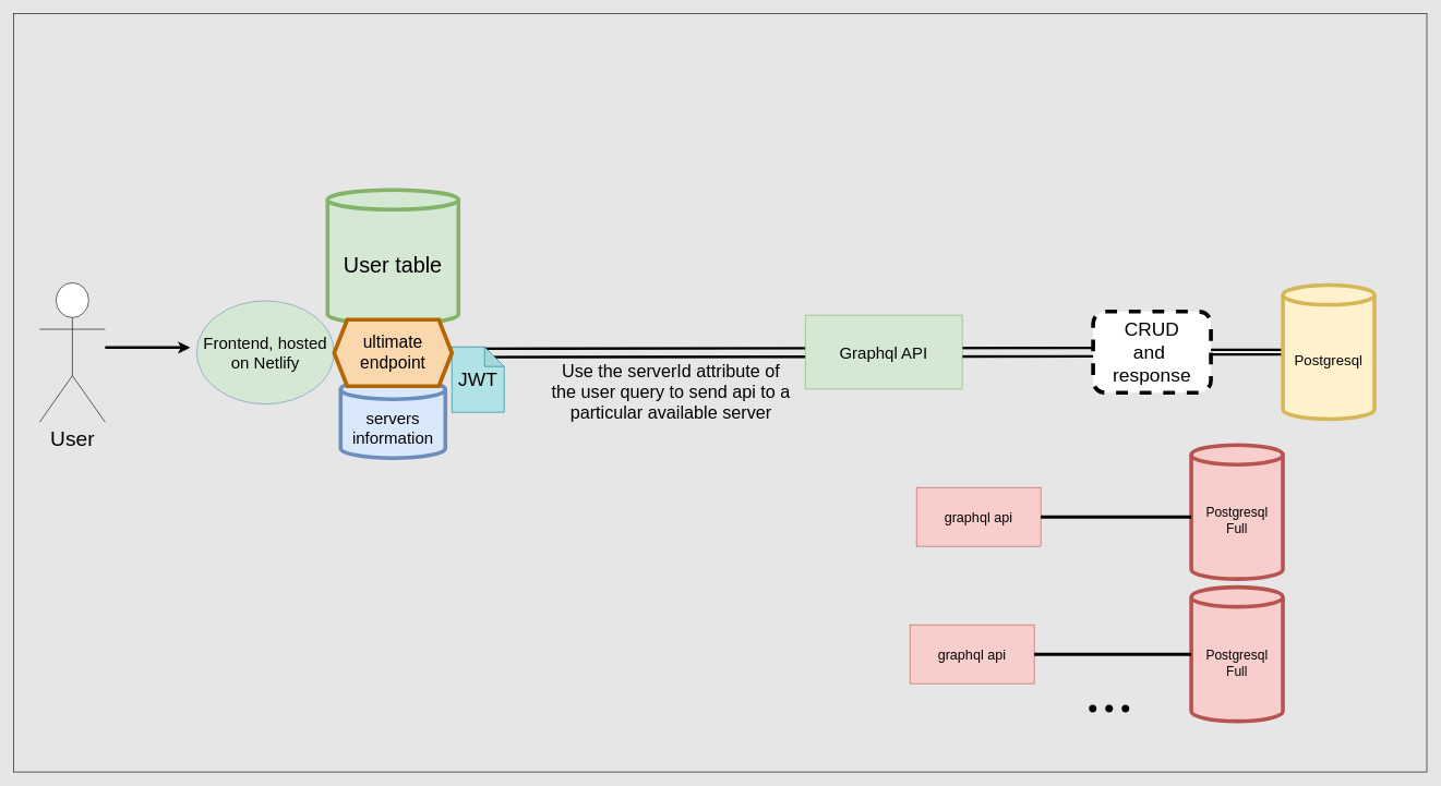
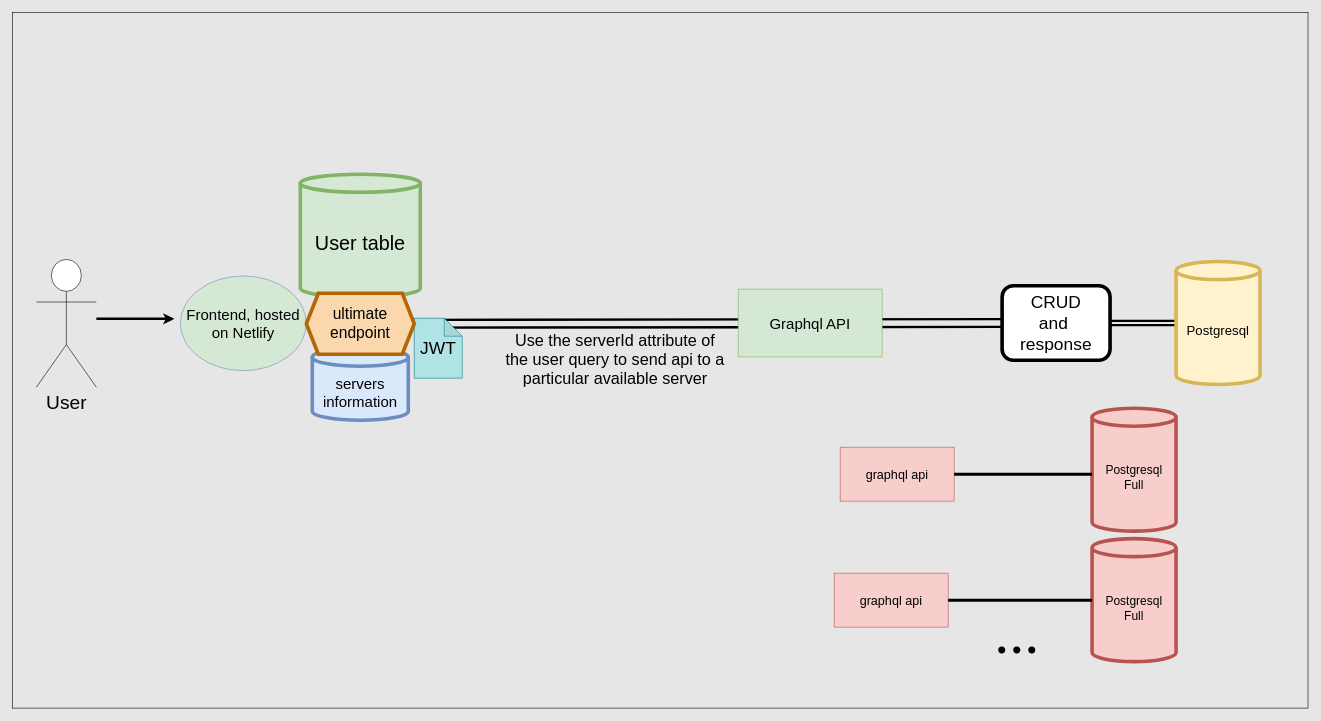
- <mxCell id="6" value="&lt;div&gt;&lt;font style=&quot;font-size: 29px&quot;&gt;CRUD&lt;/font&gt;&lt;/div&gt;&lt;div&gt;&lt;font style=&quot;font-size: 29px&quot;&gt;and&amp;nbsp; response &lt;br&gt;&lt;/font&gt;&lt;/div&gt;" style="rounded=1;whiteSpace=wrap;html=1;strokeWidth=6;dashed=1;" parent="1" vertex="1"><mxGeometry x="1670" y="476" width="180" height="124" as="geometry" /></mxCell>
+ <mxCell id="6" value="&lt;div&gt;&lt;font style=&quot;font-size: 29px&quot;&gt;CRUD&lt;/font&gt;&lt;/div&gt;&lt;div&gt;&lt;font style=&quot;font-size: 29px&quot;&gt;and&amp;nbsp; response &lt;br&gt;&lt;/font&gt;&lt;/div&gt;" style="rounded=1;whiteSpace=wrap;html=1;strokeWidth=6;" parent="1" vertex="1"><mxGeometry x="1670" y="476" width="180" height="124" as="geometry" /></mxCell>
